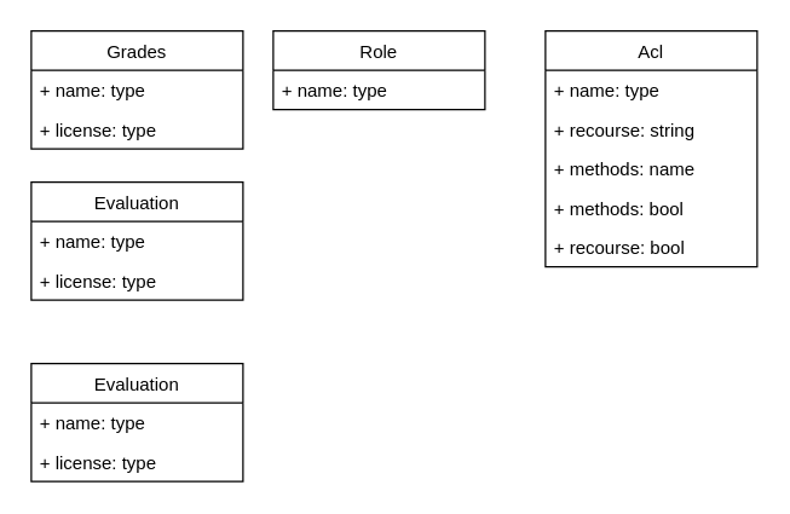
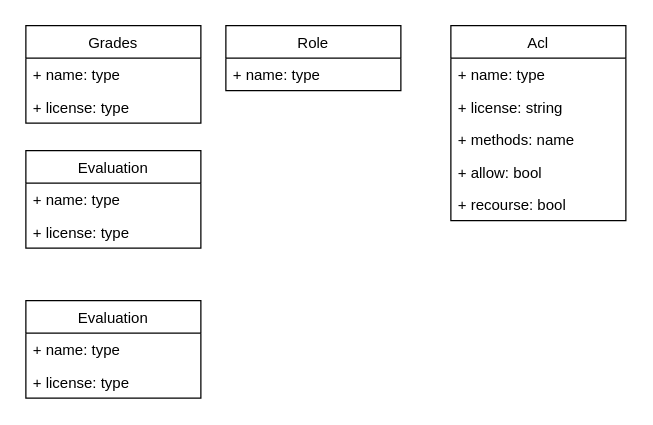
- <mxCell id="7" value="+ recourse: string" style="text;strokeColor=none;fillColor=none;align=left;verticalAlign=top;spacingLeft=4;spacingRight=4;overflow=hidden;rotatable=0;points=[[0,0.5],[1,0.5]];portConstraint=eastwest;" parent="5" vertex="1"><mxGeometry y="52" width="140" height="26" as="geometry" /></mxCell>
+ <mxCell id="7" value="+ license: string" style="text;strokeColor=none;fillColor=none;align=left;verticalAlign=top;spacingLeft=4;spacingRight=4;overflow=hidden;rotatable=0;points=[[0,0.5],[1,0.5]];portConstraint=eastwest;" parent="5" vertex="1"><mxGeometry y="52" width="140" height="26" as="geometry" /></mxCell>
- <mxCell id="9" value="+ methods: bool" style="text;strokeColor=none;fillColor=none;align=left;verticalAlign=top;spacingLeft=4;spacingRight=4;overflow=hidden;rotatable=0;points=[[0,0.5],[1,0.5]];portConstraint=eastwest;" parent="5" vertex="1"><mxGeometry y="104" width="140" height="26" as="geometry" /></mxCell>
+ <mxCell id="9" value="+ allow: bool" style="text;strokeColor=none;fillColor=none;align=left;verticalAlign=top;spacingLeft=4;spacingRight=4;overflow=hidden;rotatable=0;points=[[0,0.5],[1,0.5]];portConstraint=eastwest;" parent="5" vertex="1"><mxGeometry y="104" width="140" height="26" as="geometry" /></mxCell>
